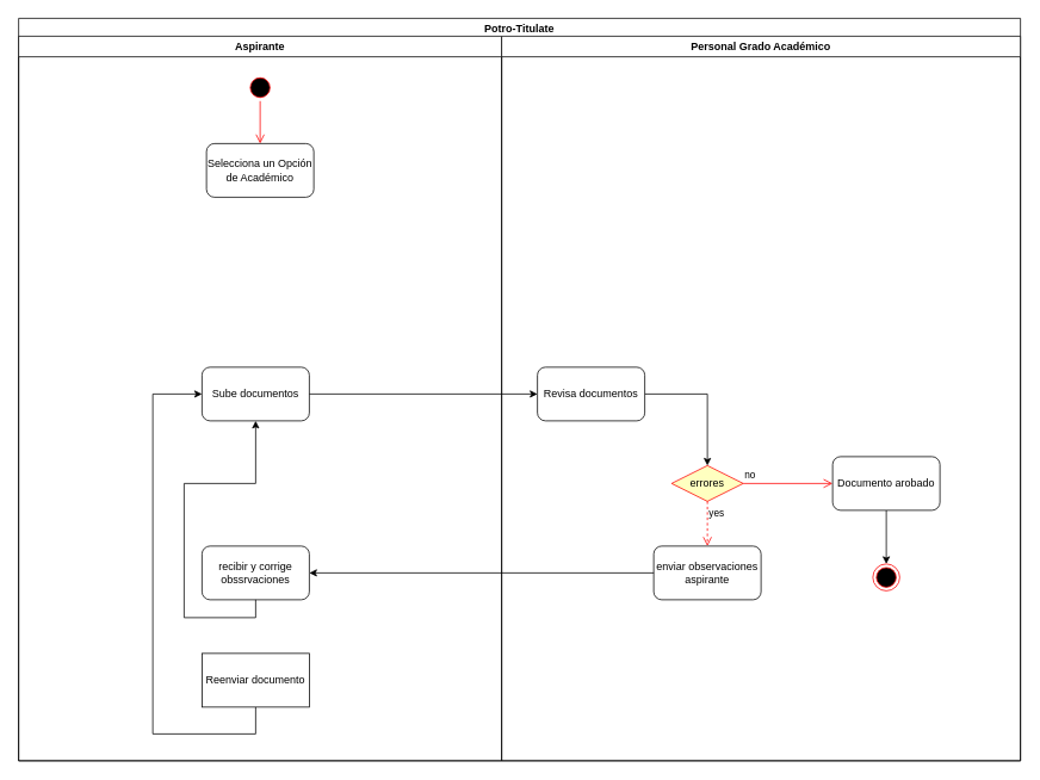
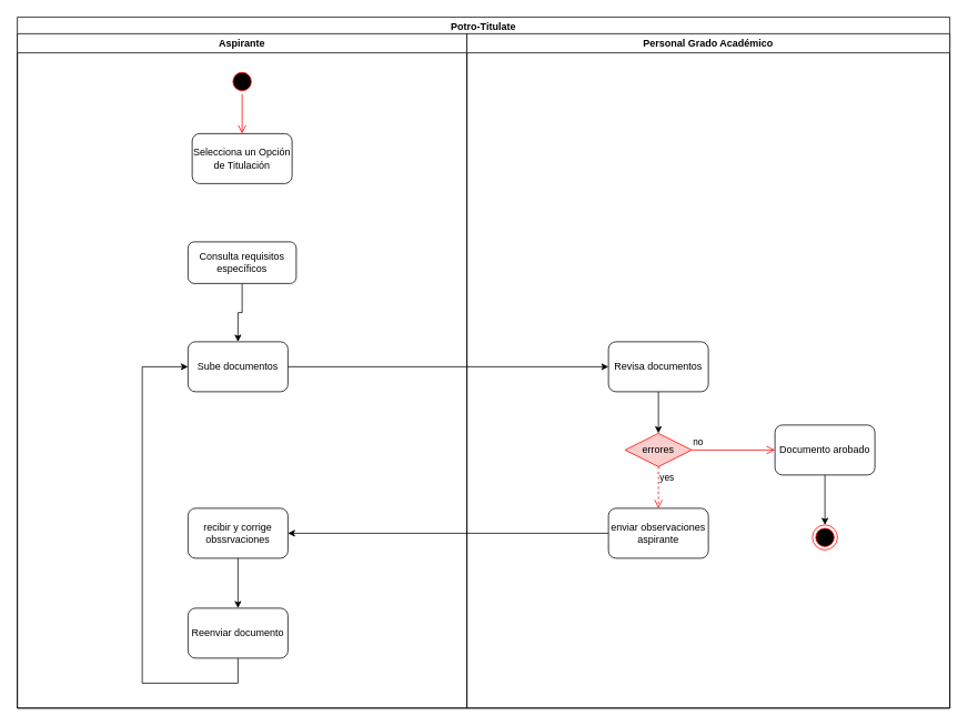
- <mxCell id="4" value="Selecciona un Opción de Académico" style="rounded=1;whiteSpace=wrap;html=1;" parent="3" vertex="1"><mxGeometry x="210" y="120" width="120" height="60" as="geometry" /></mxCell>
+ <mxCell id="4" value="Selecciona un Opción de Titulación" style="rounded=1;whiteSpace=wrap;html=1;" parent="3" vertex="1"><mxGeometry x="210" y="120" width="120" height="60" as="geometry" /></mxCell>
+ <mxCell id="8" value="Consulta requisitos específicos" style="rounded=1;whiteSpace=wrap;html=1;" parent="3" vertex="1"><mxGeometry x="205" y="250" width="130" height="50" as="geometry" /></mxCell>
+ <mxCell id="7" style="edgeStyle=orthogonalEdgeStyle;rounded=0;orthogonalLoop=1;jettySize=auto;html=1;entryX=0.5;entryY=0;entryDx=0;entryDy=0;" parent="3" source="8" target="9" edge="1"><mxGeometry relative="1" as="geometry" /></mxCell>
- <mxCell id="16" value="Revisa documentos" style="rounded=1;whiteSpace=wrap;html=1;" parent="14" vertex="1"><mxGeometry x="40" y="370" width="120" height="60" as="geometry" /></mxCell>
+ <mxCell id="16" value="Revisa documentos" style="rounded=1;whiteSpace=wrap;html=1;" parent="14" vertex="1"><mxGeometry x="170" y="370" width="120" height="60" as="geometry" /></mxCell>
- <mxCell id="17" value="errores" style="rhombus;whiteSpace=wrap;html=1;fontColor=#000000;fillColor=#ffffc0;strokeColor=#ff0000;" parent="14" vertex="1"><mxGeometry x="190" y="480" width="80" height="40" as="geometry" /></mxCell>
+ <mxCell id="17" value="errores" style="rhombus;whiteSpace=wrap;html=1;fontColor=#000000;fillColor=#f8cecc;strokeColor=#ff0000;" parent="14" vertex="1"><mxGeometry x="190" y="480" width="80" height="40" as="geometry" /></mxCell>
- <mxCell id="11" style="edgeStyle=orthogonalEdgeStyle;rounded=0;orthogonalLoop=1;jettySize=auto;html=1;exitX=0.5;exitY=1;exitDx=0;exitDy=0;" parent="3" source="10" target="9" edge="1"><mxGeometry relative="1" as="geometry" /></mxCell>
+ <mxCell id="11" style="edgeStyle=orthogonalEdgeStyle;rounded=0;orthogonalLoop=1;jettySize=auto;html=1;exitX=0.5;exitY=1;exitDx=0;exitDy=0;" parent="3" source="10" target="13" edge="1"><mxGeometry relative="1" as="geometry" /></mxCell>
- <mxCell id="13" value="Reenviar documento" style="whiteSpace=wrap;html=1;rounded=0;" parent="3" vertex="1"><mxGeometry x="205" y="690" width="120" height="60" as="geometry" /></mxCell>
+ <mxCell id="13" value="Reenviar documento" style="rounded=1;whiteSpace=wrap;html=1;" parent="3" vertex="1"><mxGeometry x="205" y="690" width="120" height="60" as="geometry" /></mxCell>
